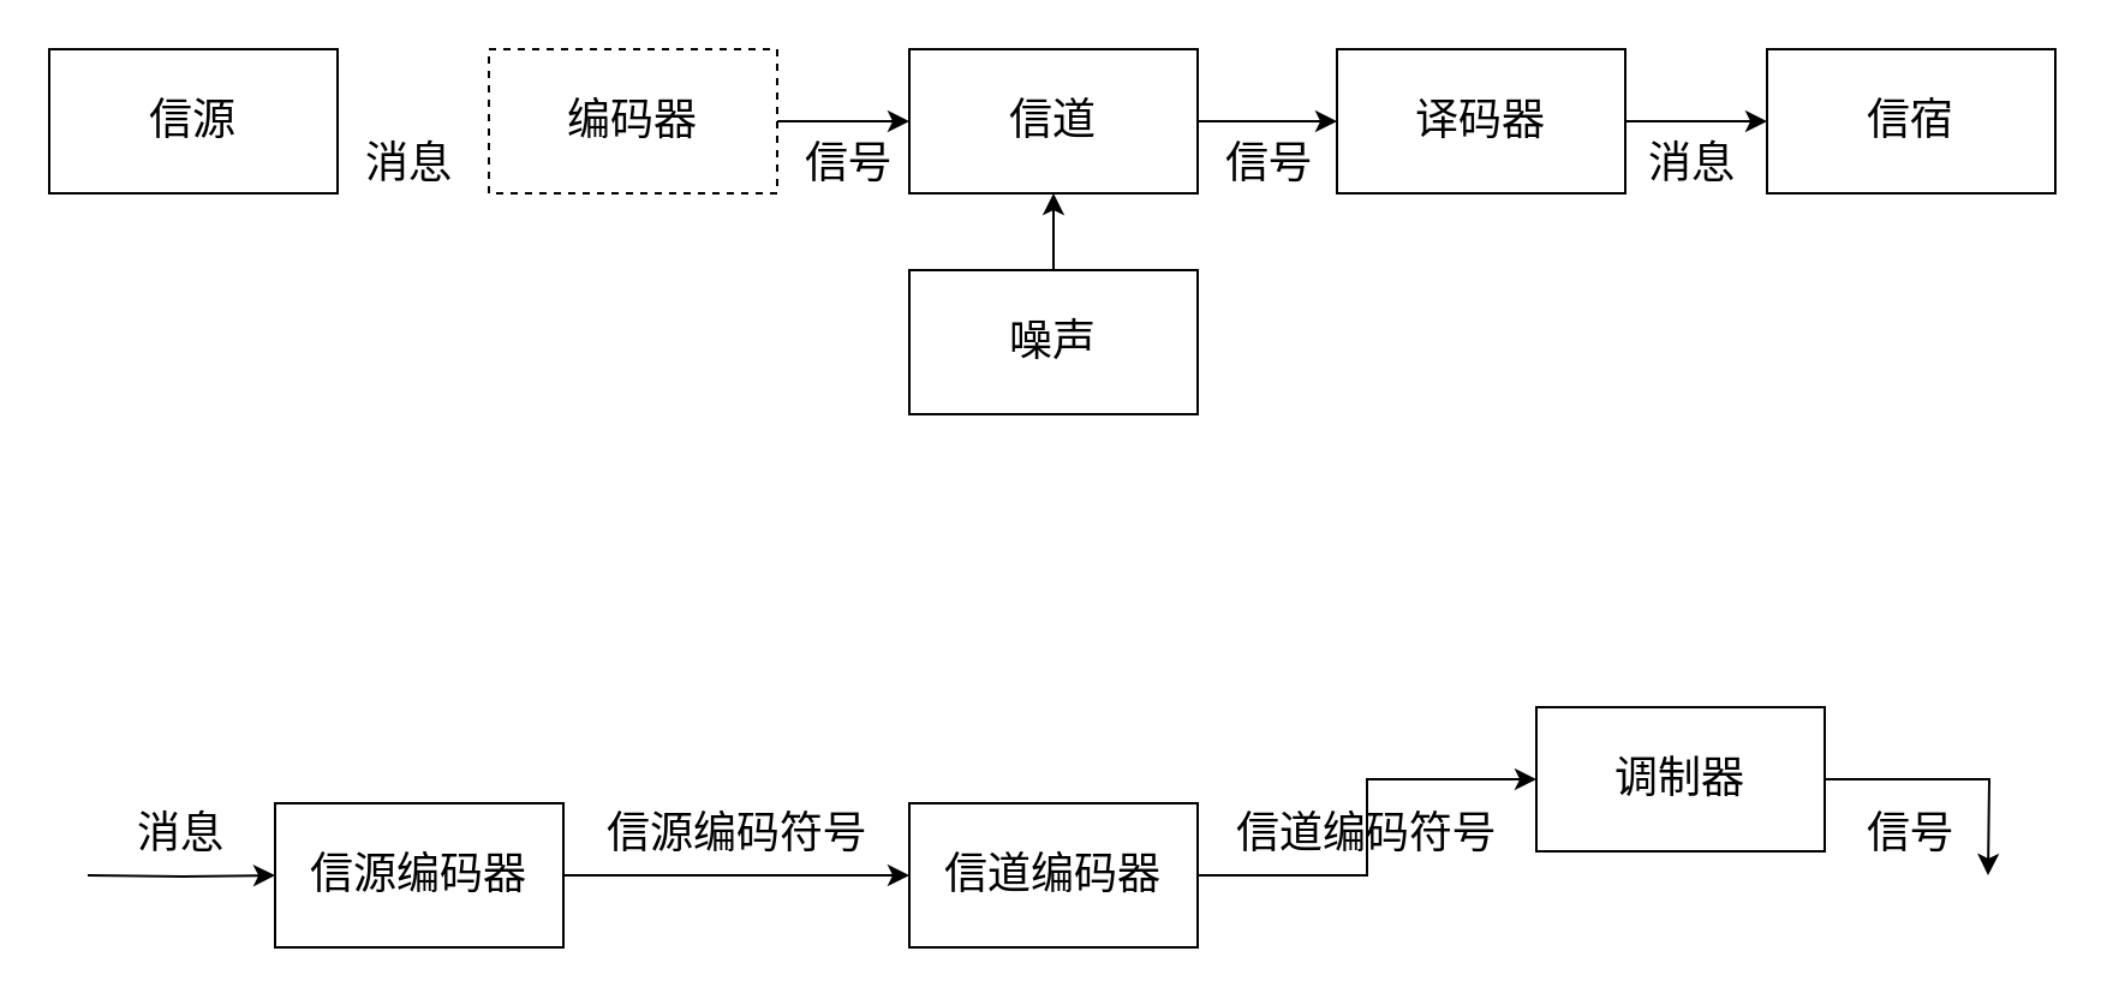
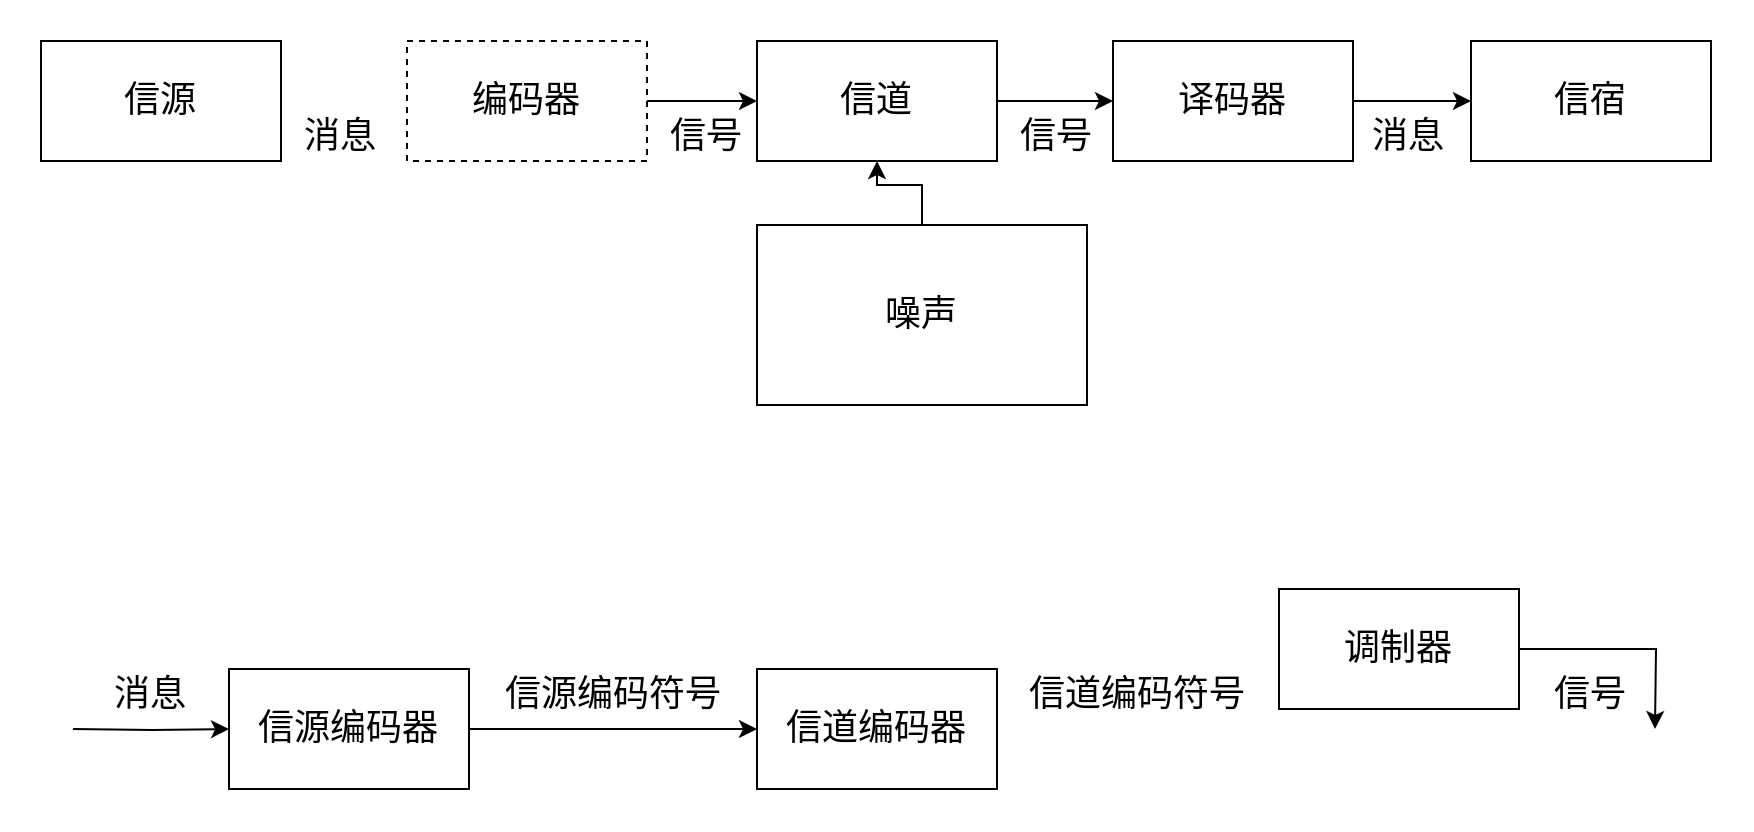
- <mxCell id="16" value="噪声" style="rounded=0;whiteSpace=wrap;html=1;fontSize=18;" parent="1" vertex="1"><mxGeometry x="378" y="112" width="120" height="60" as="geometry" /></mxCell>
+ <mxCell id="16" value="噪声" style="rounded=0;whiteSpace=wrap;html=1;fontSize=18;" parent="1" vertex="1"><mxGeometry x="378" y="112" width="165" height="90" as="geometry" /></mxCell>
- <mxCell id="20" style="edgeStyle=orthogonalEdgeStyle;rounded=0;orthogonalLoop=1;jettySize=auto;html=1;" edge="1" parent="1" source="21" target="25"><mxGeometry relative="1" as="geometry" /></mxCell>
